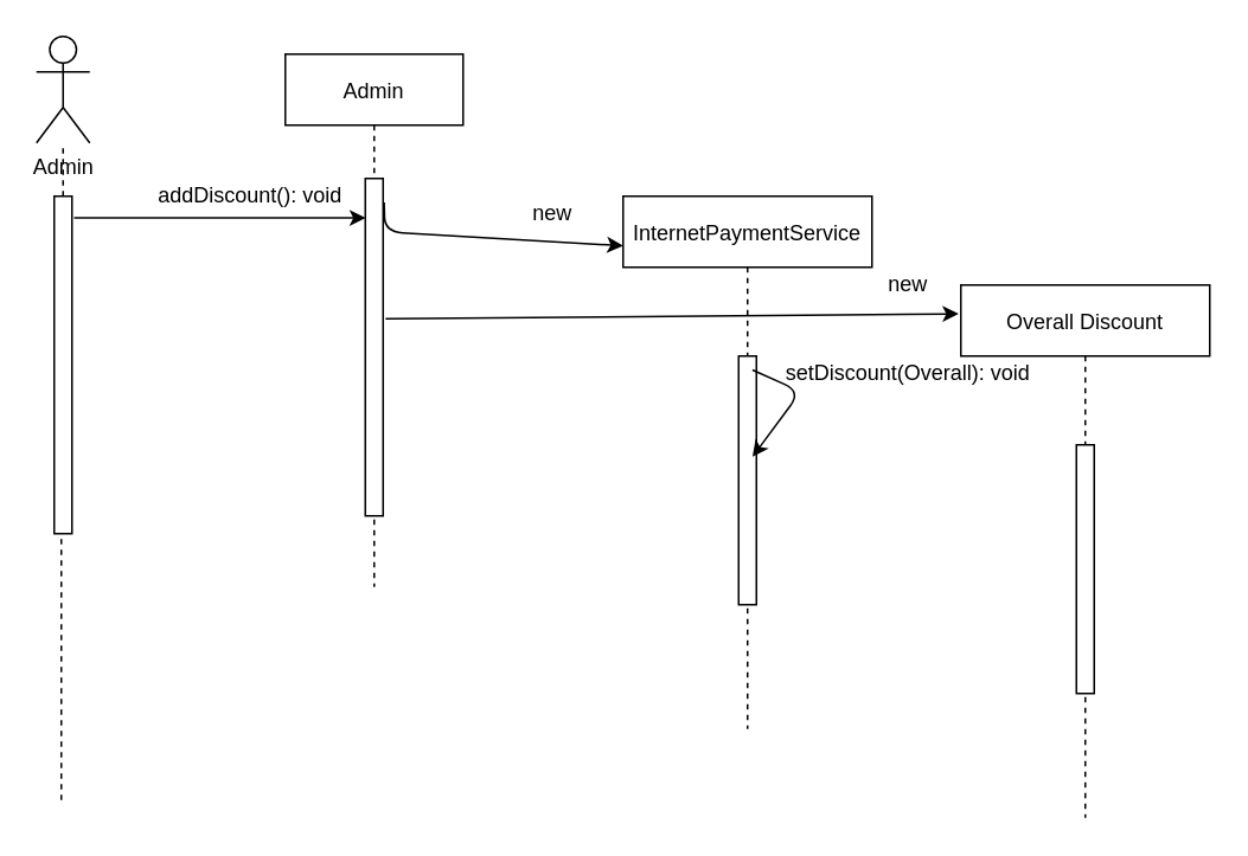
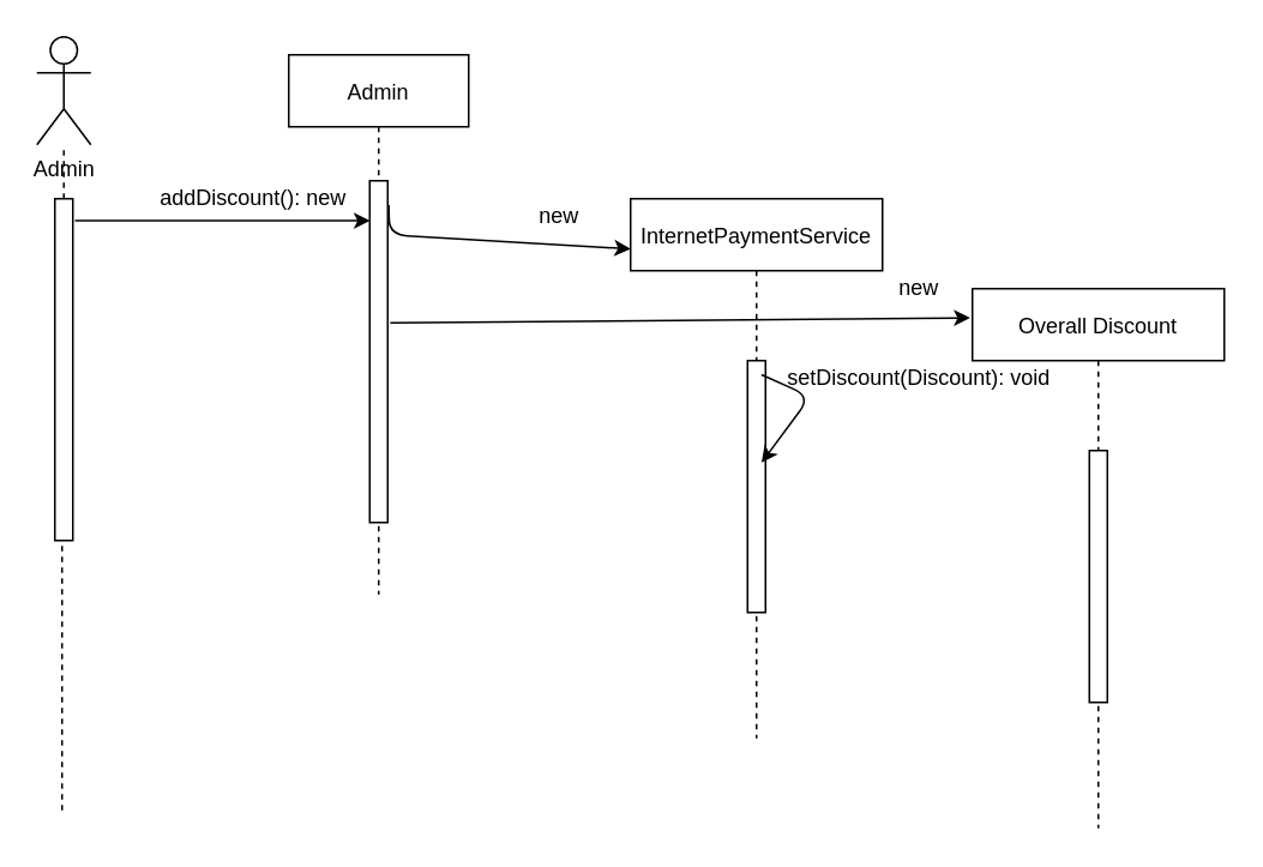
- <mxCell id="17" value="addDiscount(): void" style="text;html=1;align=center;verticalAlign=middle;resizable=0;points=[];autosize=1;" vertex="1" parent="1"><mxGeometry x="80" y="100" width="120" height="20" as="geometry" /></mxCell>
+ <mxCell id="17" value="addDiscount(): new" style="text;html=1;align=center;verticalAlign=middle;resizable=0;points=[];autosize=1;" vertex="1" parent="1"><mxGeometry x="80" y="100" width="120" height="20" as="geometry" /></mxCell>
- <mxCell id="19" value="setDiscount(Overall): void" style="text;html=1;align=center;verticalAlign=middle;resizable=0;points=[];autosize=1;" vertex="1" parent="1"><mxGeometry x="430" y="200" width="160" height="20" as="geometry" /></mxCell>
+ <mxCell id="19" value="setDiscount(Discount): void" style="text;html=1;align=center;verticalAlign=middle;resizable=0;points=[];autosize=1;" vertex="1" parent="1"><mxGeometry x="430" y="200" width="160" height="20" as="geometry" /></mxCell>
